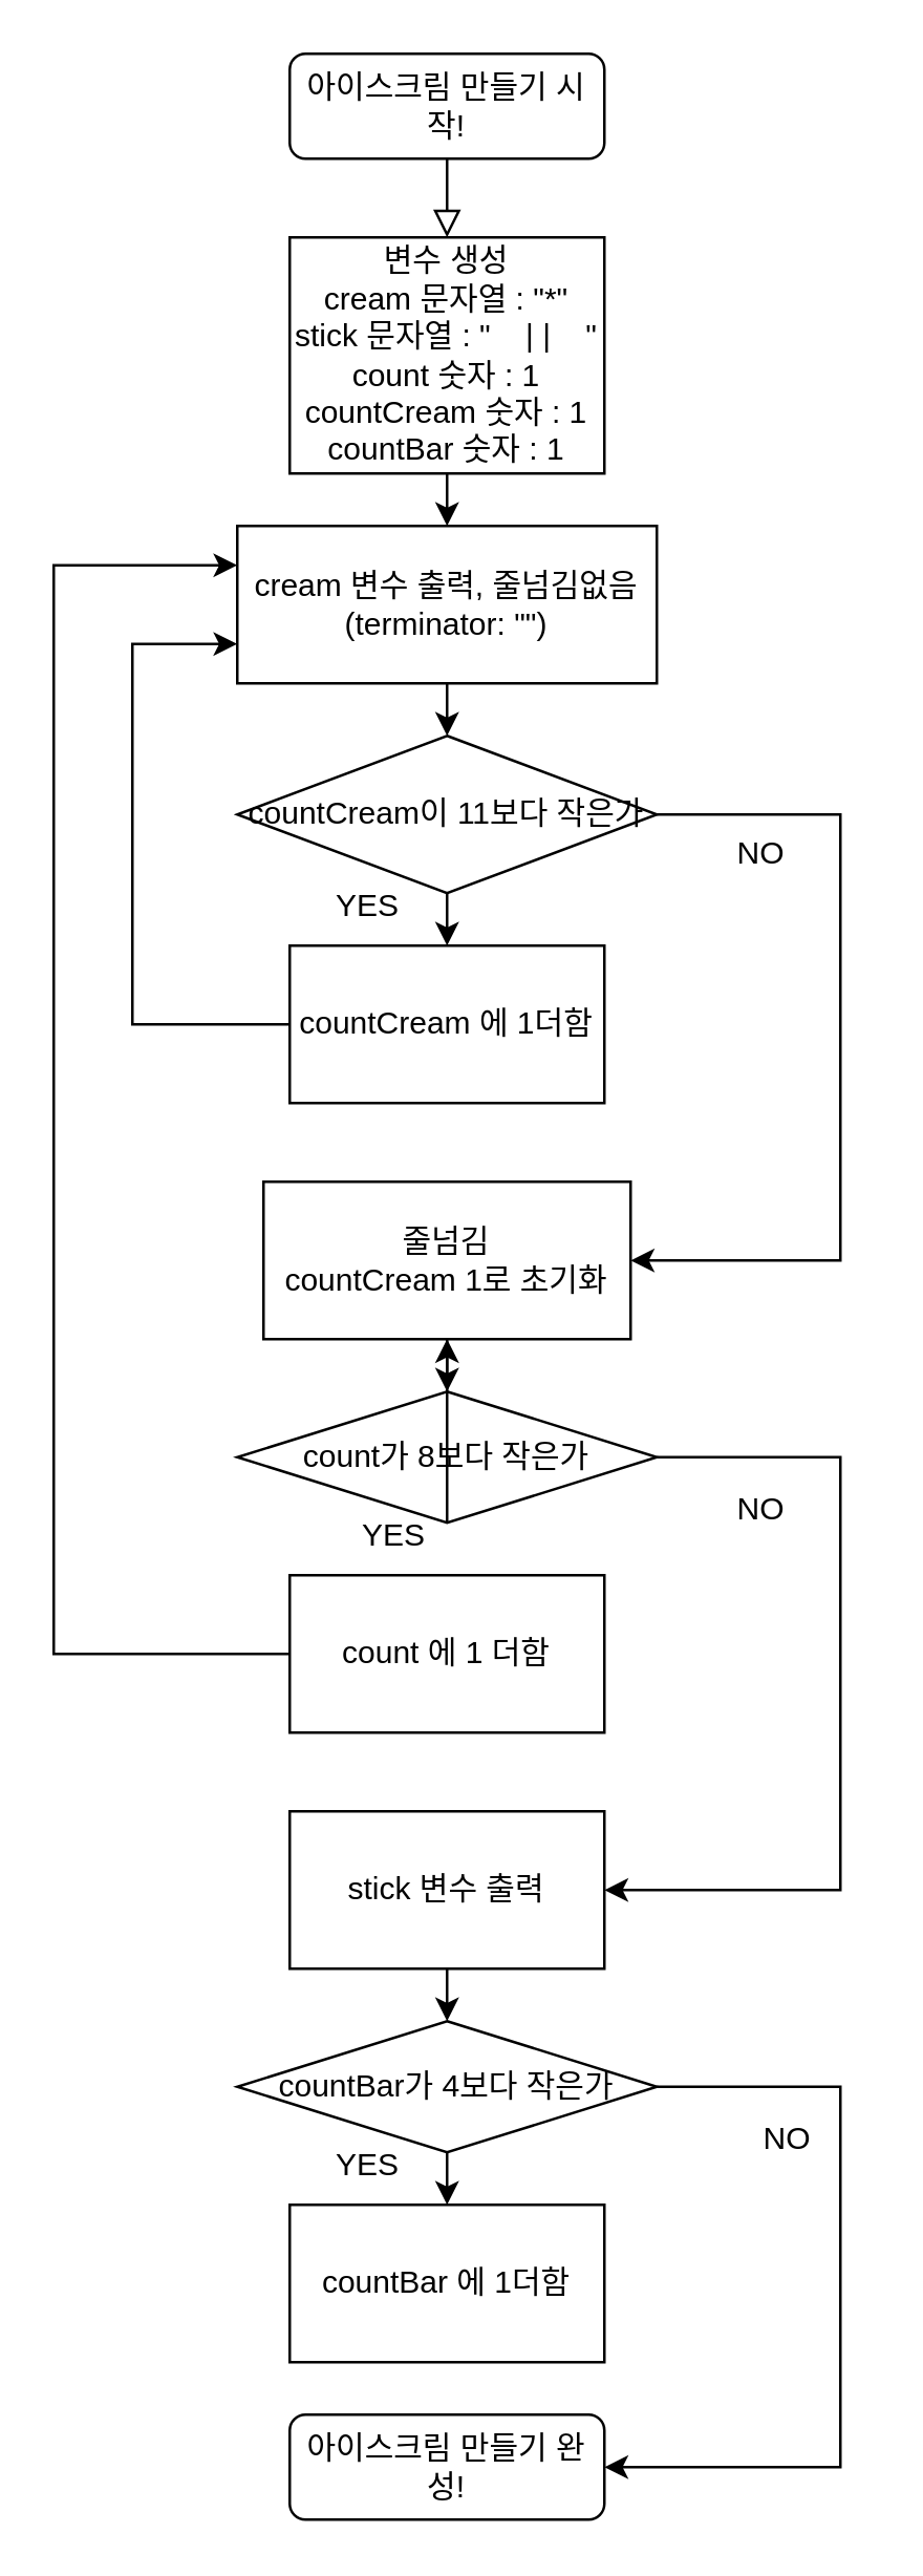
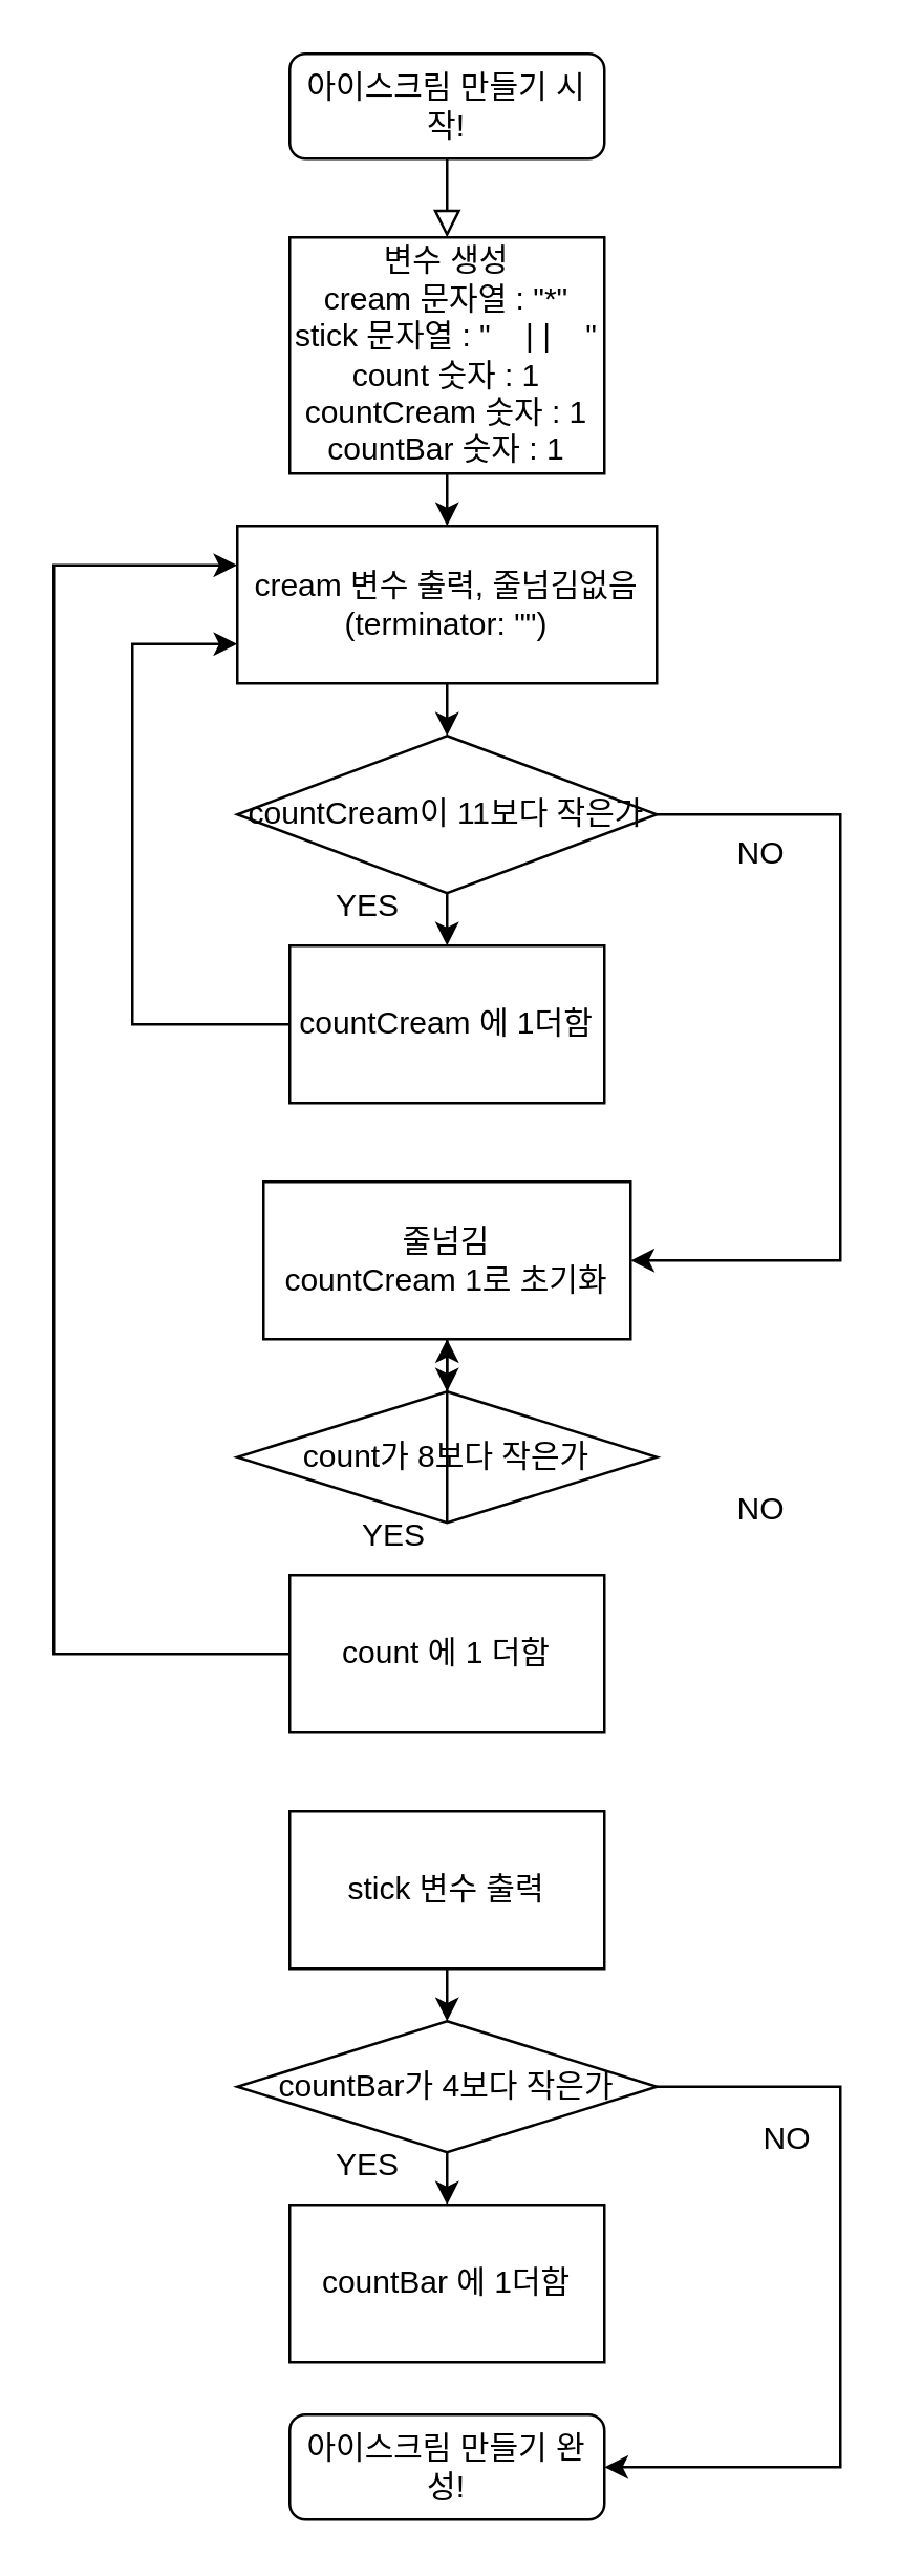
- <mxCell id="24" value="" style="endArrow=classic;html=1;rounded=0;exitX=1;exitY=0.5;exitDx=0;exitDy=0;entryX=1;entryY=0.5;entryDx=0;entryDy=0;" edge="1" parent="1" source="14" target="23"><mxGeometry width="50" height="50" relative="1" as="geometry"><mxPoint x="310" y="510" as="sourcePoint" /><mxPoint x="360" y="460" as="targetPoint" /><Array as="points"><mxPoint x="320" y="555" /><mxPoint x="320" y="720" /></Array></mxGeometry></mxCell>
